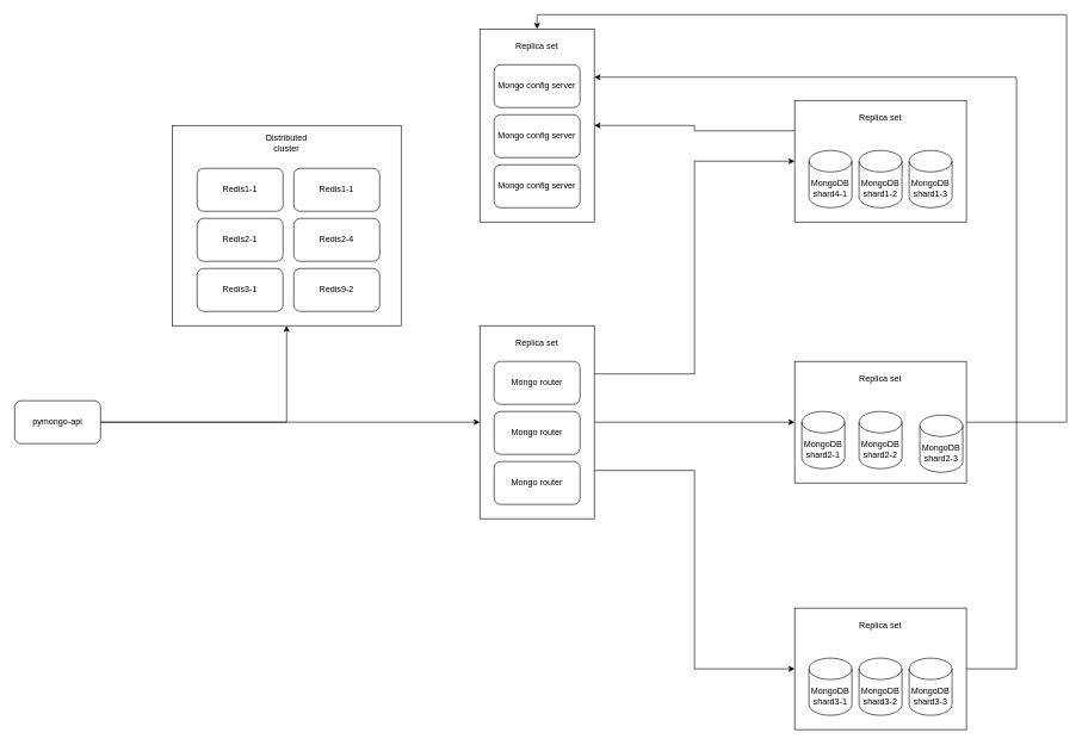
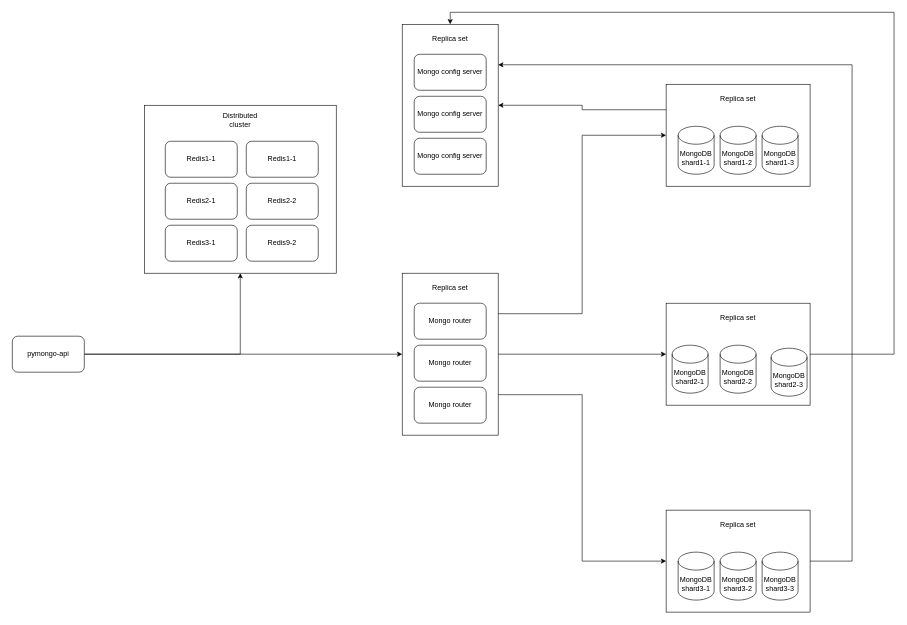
- <mxCell id="19" value="MongoDB&lt;div&gt;shard4-1&lt;/div&gt;" style="shape=cylinder3;whiteSpace=wrap;html=1;boundedLbl=1;backgroundOutline=1;size=15;" vertex="1" parent="17"><mxGeometry x="20" y="70" width="60" height="80" as="geometry" /></mxCell>
+ <mxCell id="19" value="MongoDB&lt;div&gt;shard1-1&lt;/div&gt;" style="shape=cylinder3;whiteSpace=wrap;html=1;boundedLbl=1;backgroundOutline=1;size=15;" vertex="1" parent="17"><mxGeometry x="20" y="70" width="60" height="80" as="geometry" /></mxCell>
- <mxCell id="48" value="Redis2-4" style="rounded=1;whiteSpace=wrap;html=1;container=0;" vertex="1" parent="41"><mxGeometry x="170" y="130" width="120" height="60" as="geometry" /></mxCell>
+ <mxCell id="48" value="Redis2-2" style="rounded=1;whiteSpace=wrap;html=1;container=0;" vertex="1" parent="41"><mxGeometry x="170" y="130" width="120" height="60" as="geometry" /></mxCell>
